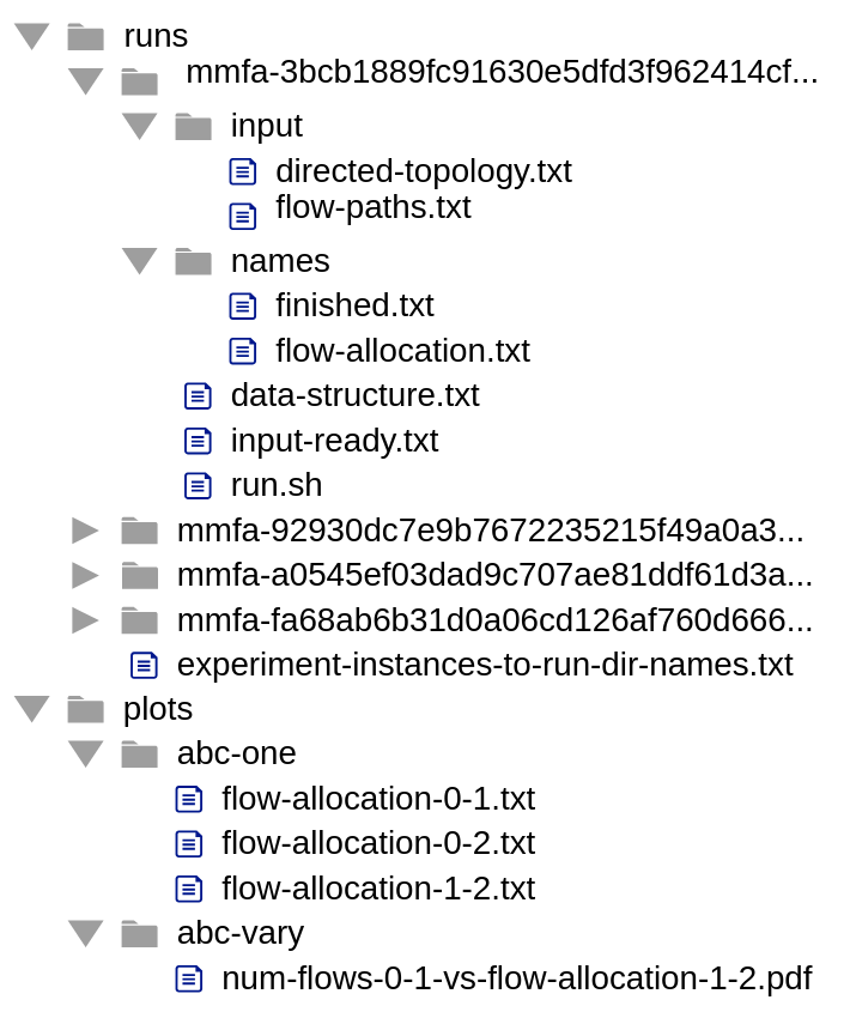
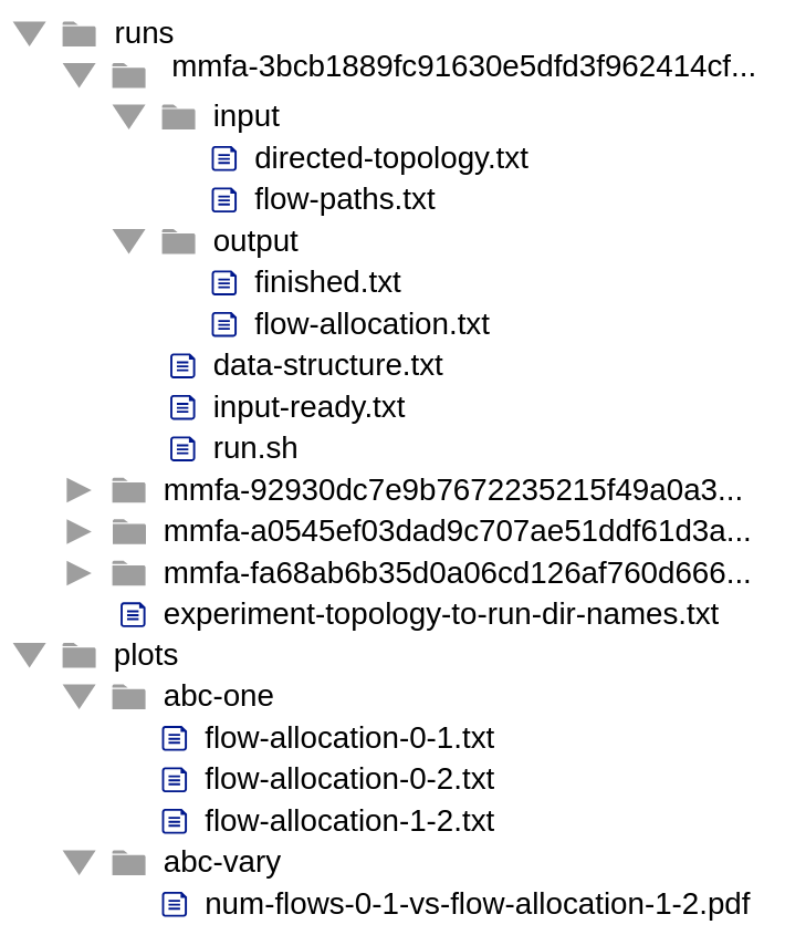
- <mxCell id="11" value="flow-paths.txt" style="text;html=1;strokeColor=none;fillColor=none;align=left;verticalAlign=middle;whiteSpace=wrap;rounded=0;fontSize=37;" parent="1" vertex="1"><mxGeometry x="305" y="215" width="310" height="30" as="geometry" /></mxCell>
+ <mxCell id="11" value="flow-paths.txt" style="text;html=1;strokeColor=none;fillColor=none;align=left;verticalAlign=middle;whiteSpace=wrap;rounded=0;fontSize=37;" parent="1" vertex="1"><mxGeometry x="305" y="225" width="310" height="30" as="geometry" /></mxCell>
- <mxCell id="17" value="names" style="text;html=1;strokeColor=none;fillColor=none;align=left;verticalAlign=middle;whiteSpace=wrap;rounded=0;fontSize=37;" parent="1" vertex="1"><mxGeometry x="255" y="275" width="150" height="30" as="geometry" /></mxCell>
+ <mxCell id="17" value="output" style="text;html=1;strokeColor=none;fillColor=none;align=left;verticalAlign=middle;whiteSpace=wrap;rounded=0;fontSize=37;" parent="1" vertex="1"><mxGeometry x="255" y="275" width="150" height="30" as="geometry" /></mxCell>
- <mxCell id="35" value="mmfa-a0545ef03dad9c707ae81ddf61d3a..." style="text;html=1;strokeColor=none;fillColor=none;align=left;verticalAlign=middle;whiteSpace=wrap;rounded=0;fontSize=37;" parent="1" vertex="1"><mxGeometry x="195" y="625" width="720" height="30" as="geometry" /></mxCell>
+ <mxCell id="35" value="mmfa-a0545ef03dad9c707ae51ddf61d3a..." style="text;html=1;strokeColor=none;fillColor=none;align=left;verticalAlign=middle;whiteSpace=wrap;rounded=0;fontSize=37;" parent="1" vertex="1"><mxGeometry x="195" y="625" width="720" height="30" as="geometry" /></mxCell>
- <mxCell id="36" value="mmfa-fa68ab6b31d0a06cd126af760d666..." style="text;html=1;strokeColor=none;fillColor=none;align=left;verticalAlign=middle;whiteSpace=wrap;rounded=0;fontSize=37;" parent="1" vertex="1"><mxGeometry x="195" y="675" width="720" height="30" as="geometry" /></mxCell>
+ <mxCell id="36" value="mmfa-fa68ab6b35d0a06cd126af760d666..." style="text;html=1;strokeColor=none;fillColor=none;align=left;verticalAlign=middle;whiteSpace=wrap;rounded=0;fontSize=37;" parent="1" vertex="1"><mxGeometry x="195" y="675" width="720" height="30" as="geometry" /></mxCell>
- <mxCell id="51" value="experiment-instances-to-run-dir-names.txt" style="text;html=1;strokeColor=none;fillColor=none;align=left;verticalAlign=middle;whiteSpace=wrap;rounded=0;fontSize=37;" parent="1" vertex="1"><mxGeometry x="195" y="725" width="700" height="30" as="geometry" /></mxCell>
+ <mxCell id="51" value="experiment-topology-to-run-dir-names.txt" style="text;html=1;strokeColor=none;fillColor=none;align=left;verticalAlign=middle;whiteSpace=wrap;rounded=0;fontSize=37;" parent="1" vertex="1"><mxGeometry x="195" y="725" width="700" height="30" as="geometry" /></mxCell>
